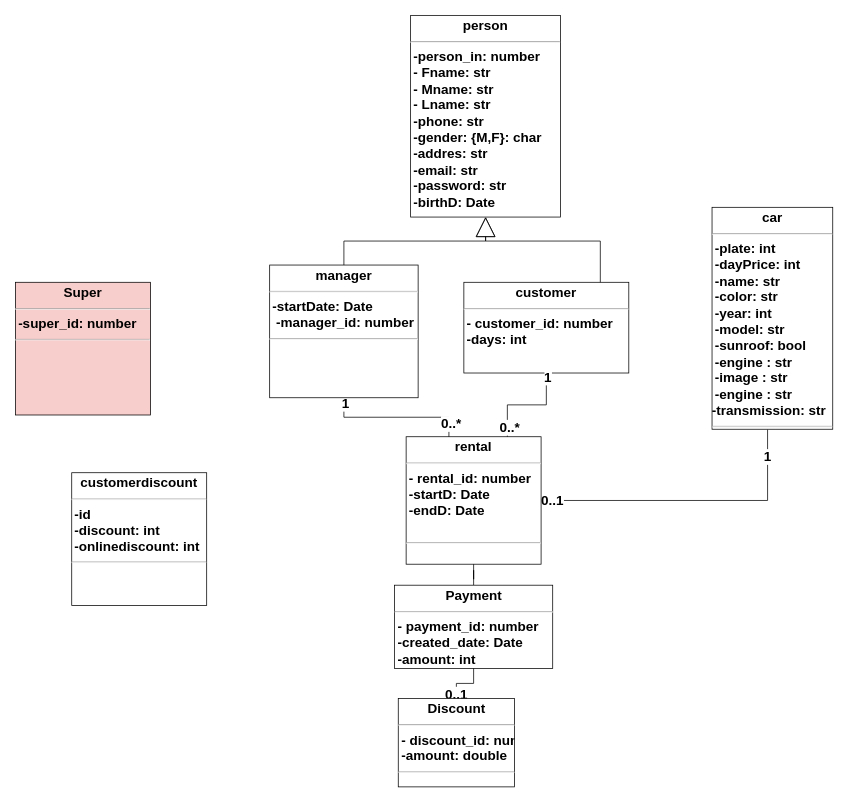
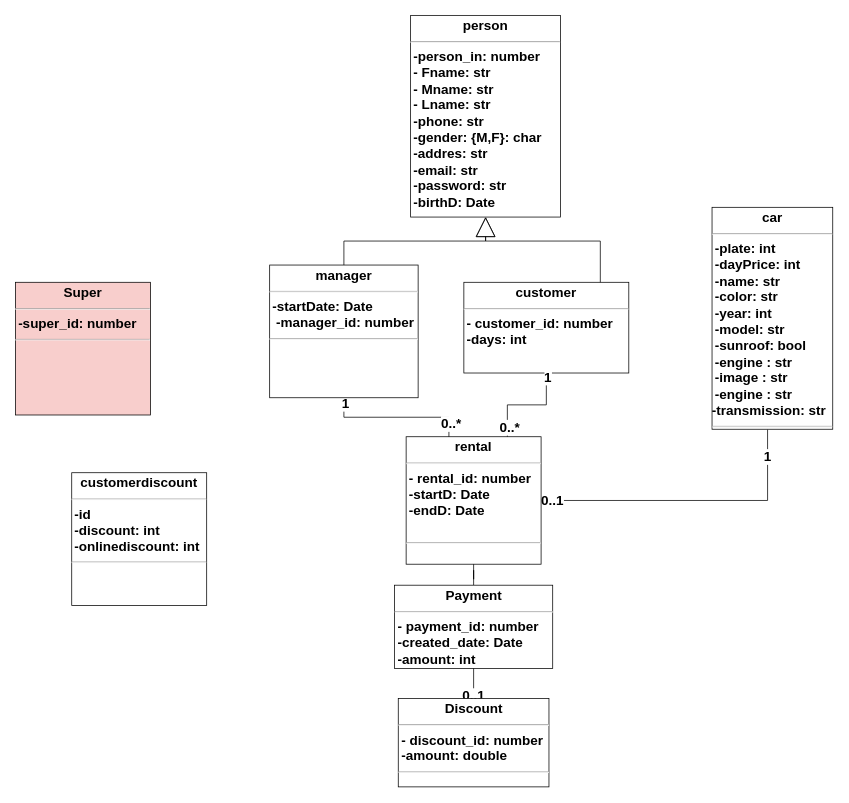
- <mxCell id="17" value="&lt;p style=&quot;margin: 4px 0px 0px; text-align: center; font-size: 18px;&quot;&gt;&lt;span style=&quot;font-size: 18px;&quot;&gt;Discount&lt;/span&gt;&lt;/p&gt;&lt;hr style=&quot;font-size: 18px;&quot;&gt;&lt;p style=&quot;margin: 0px 0px 0px 4px; font-size: 18px;&quot;&gt;- discount_id: number&lt;/p&gt;&lt;p style=&quot;margin: 0px 0px 0px 4px; font-size: 18px;&quot;&gt;-amount: double&lt;/p&gt;&lt;hr style=&quot;font-size: 18px;&quot;&gt;&lt;p style=&quot;margin: 0px 0px 0px 4px; font-size: 18px;&quot;&gt;&lt;br style=&quot;font-size: 18px;&quot;&gt;&lt;/p&gt;" style="verticalAlign=top;align=left;overflow=fill;fontSize=18;fontFamily=Helvetica;html=1;fontStyle=1" parent="1" vertex="1"><mxGeometry x="530.5" y="931" width="155" height="118" as="geometry" /></mxCell>
+ <mxCell id="17" value="&lt;p style=&quot;margin: 4px 0px 0px; text-align: center; font-size: 18px;&quot;&gt;&lt;span style=&quot;font-size: 18px;&quot;&gt;Discount&lt;/span&gt;&lt;/p&gt;&lt;hr style=&quot;font-size: 18px;&quot;&gt;&lt;p style=&quot;margin: 0px 0px 0px 4px; font-size: 18px;&quot;&gt;- discount_id: number&lt;/p&gt;&lt;p style=&quot;margin: 0px 0px 0px 4px; font-size: 18px;&quot;&gt;-amount: double&lt;/p&gt;&lt;hr style=&quot;font-size: 18px;&quot;&gt;&lt;p style=&quot;margin: 0px 0px 0px 4px; font-size: 18px;&quot;&gt;&lt;br style=&quot;font-size: 18px;&quot;&gt;&lt;/p&gt;" style="verticalAlign=top;align=left;overflow=fill;fontSize=18;fontFamily=Helvetica;html=1;fontStyle=1" parent="1" vertex="1"><mxGeometry x="530.5" y="931" width="201" height="118" as="geometry" /></mxCell>
